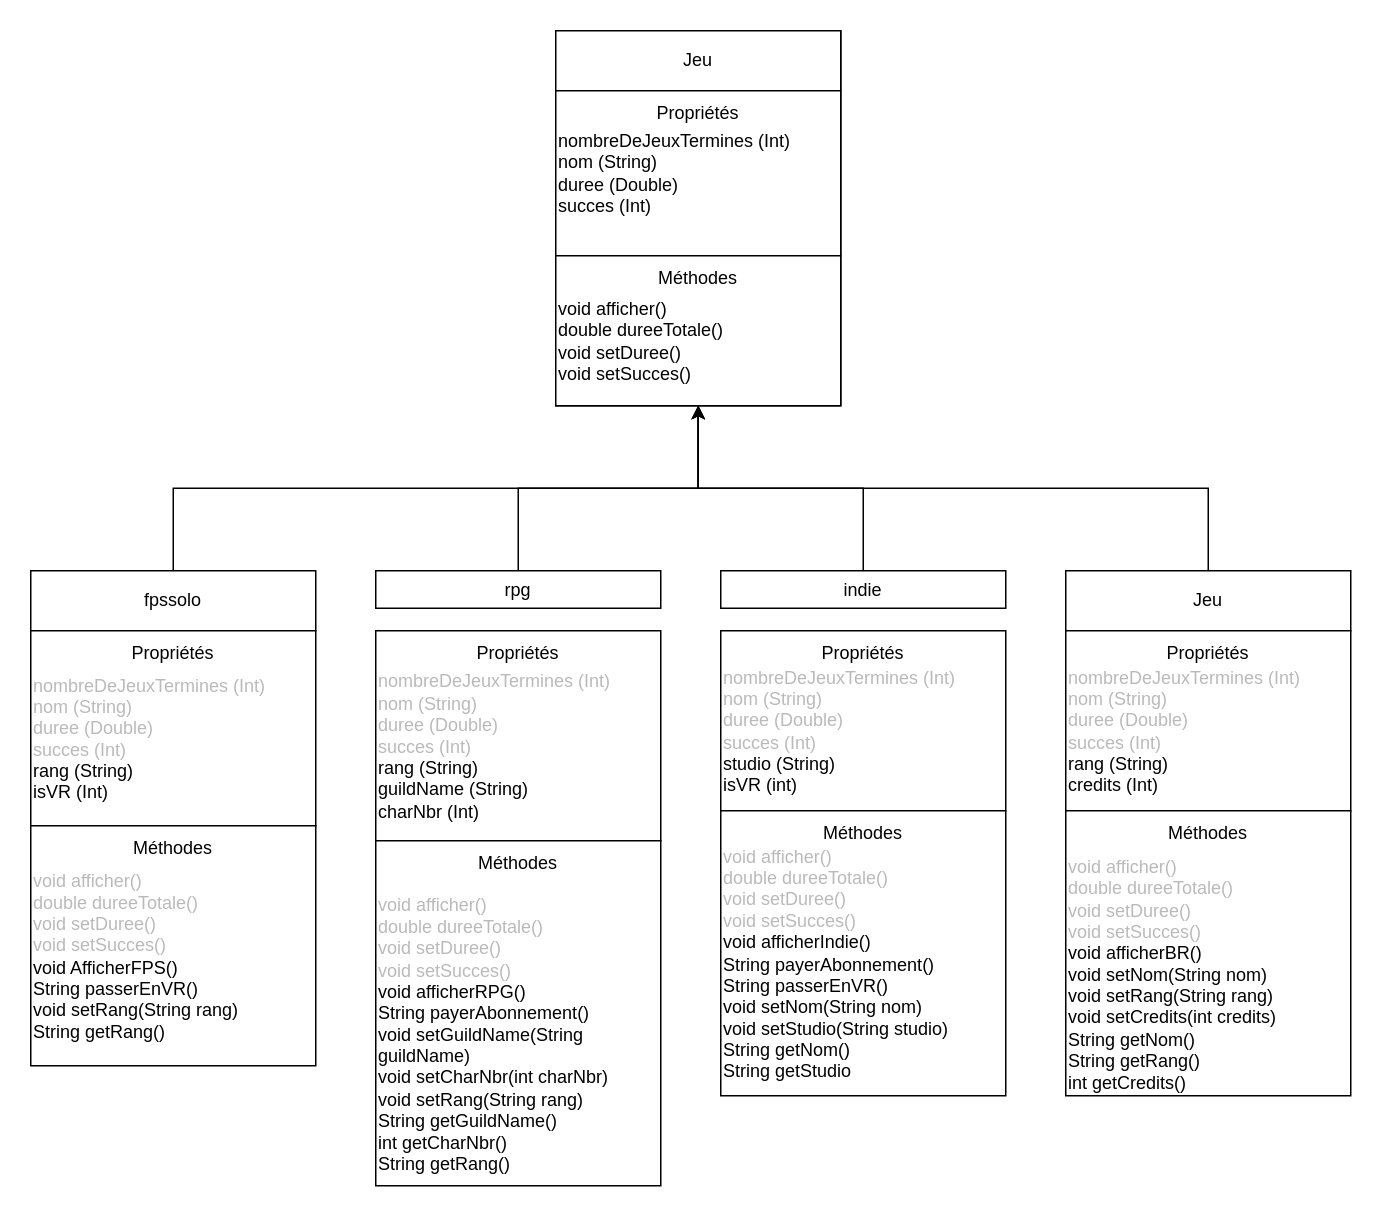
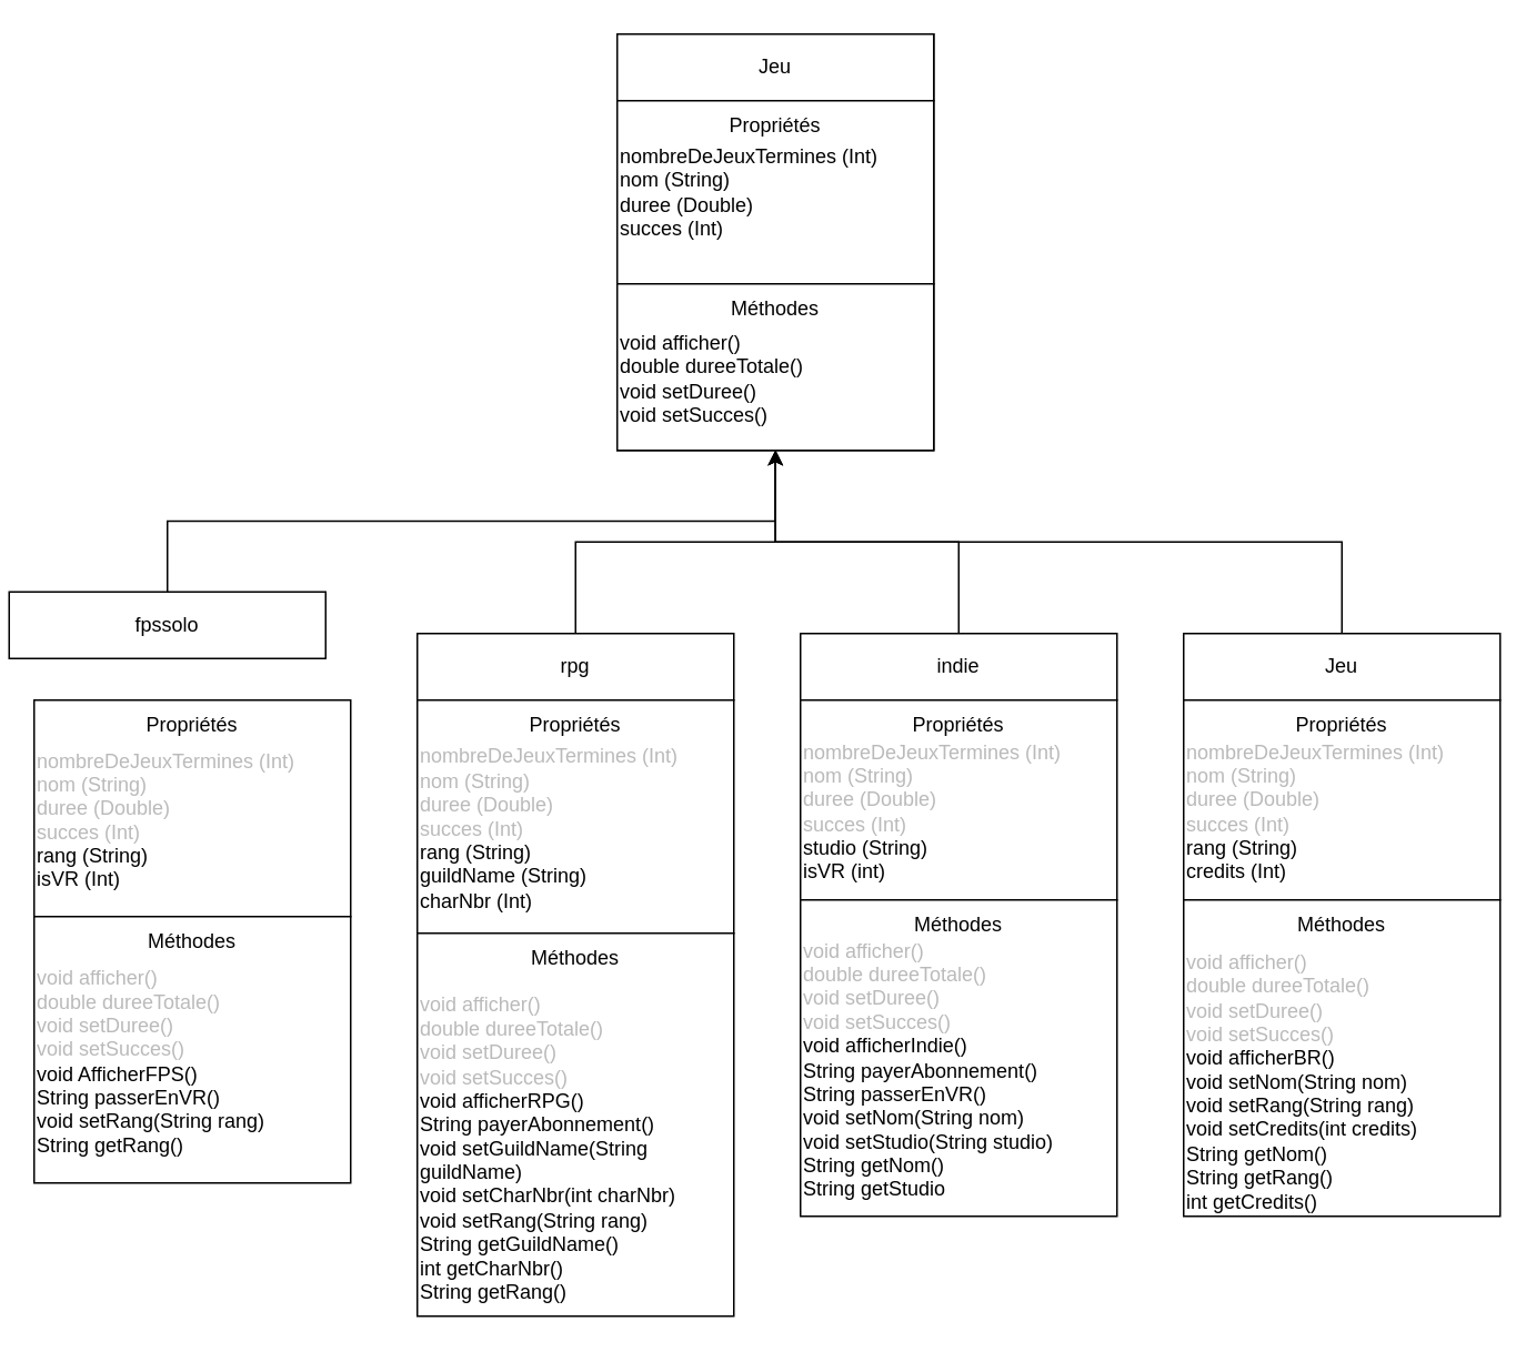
- <mxCell id="9" value="rpg" style="rounded=0;whiteSpace=wrap;html=1;" vertex="1" parent="1"><mxGeometry x="250" y="380" width="190" height="25" as="geometry" /></mxCell>
+ <mxCell id="9" value="rpg" style="rounded=0;whiteSpace=wrap;html=1;" vertex="1" parent="1"><mxGeometry x="250" y="380" width="190" height="40" as="geometry" /></mxCell>
- <mxCell id="15" value="indie" style="rounded=0;whiteSpace=wrap;html=1;" vertex="1" parent="1"><mxGeometry x="480" y="380" width="190" height="25" as="geometry" /></mxCell>
+ <mxCell id="15" value="indie" style="rounded=0;whiteSpace=wrap;html=1;" vertex="1" parent="1"><mxGeometry x="480" y="380" width="190" height="40" as="geometry" /></mxCell>
- <mxCell id="27" value="fpssolo" style="rounded=0;whiteSpace=wrap;html=1;" vertex="1" parent="1"><mxGeometry x="20" y="380" width="190" height="40" as="geometry" /></mxCell>
+ <mxCell id="27" value="fpssolo" style="rounded=0;whiteSpace=wrap;html=1;" vertex="1" parent="1"><mxGeometry x="5" y="355" width="190" height="40" as="geometry" /></mxCell>
